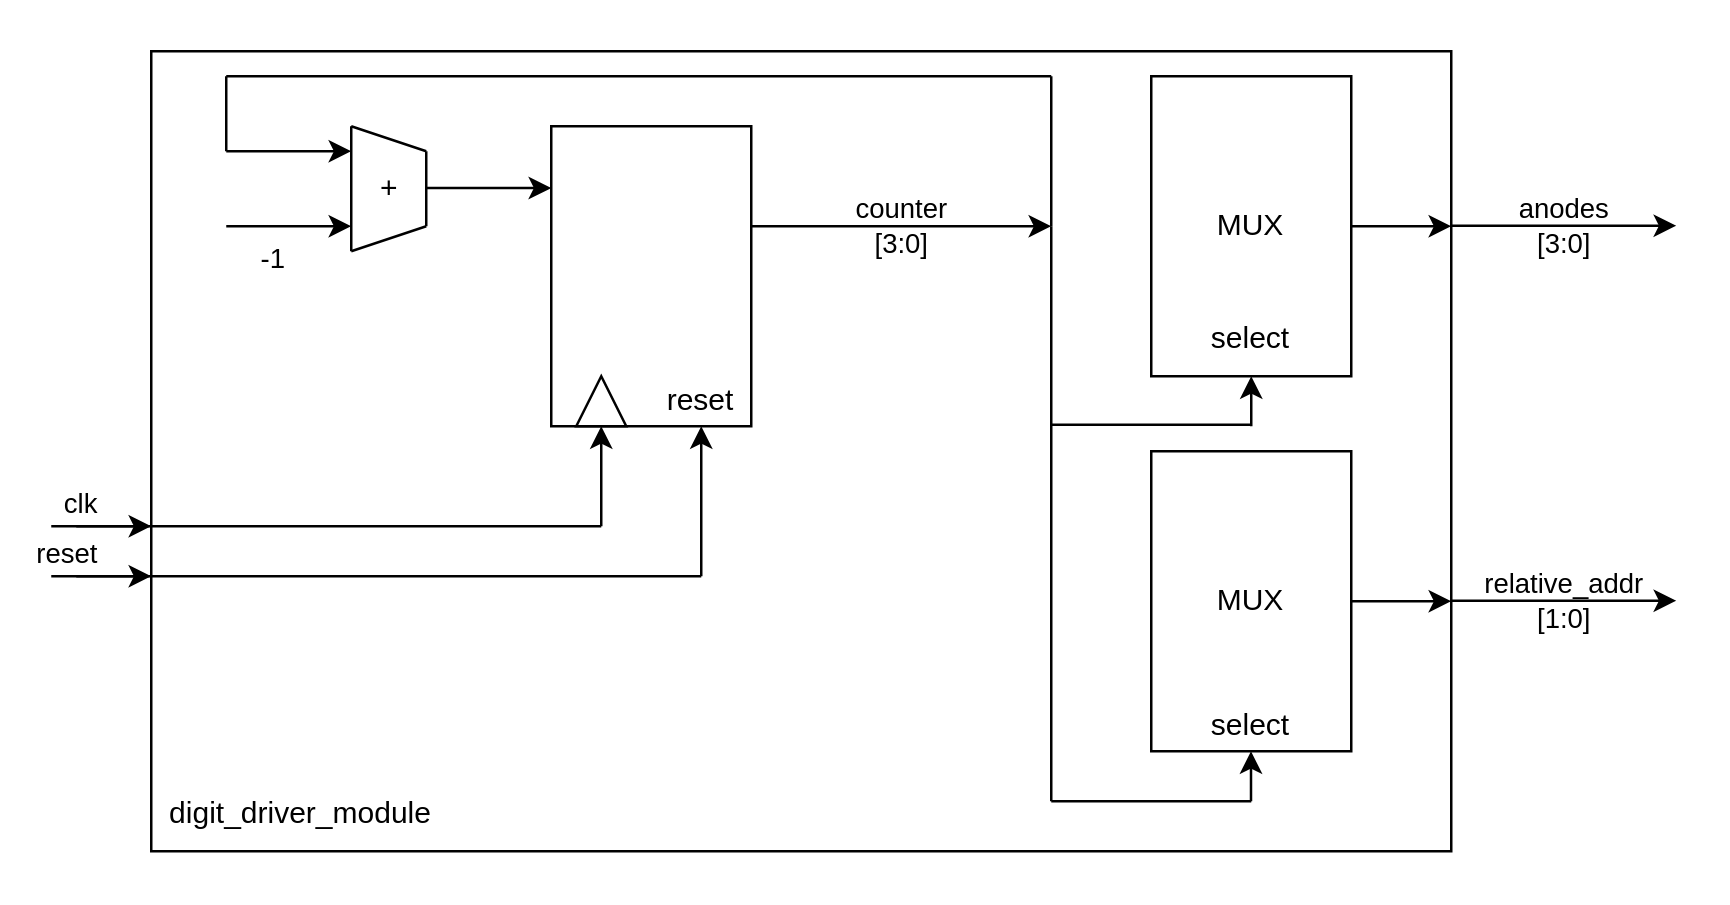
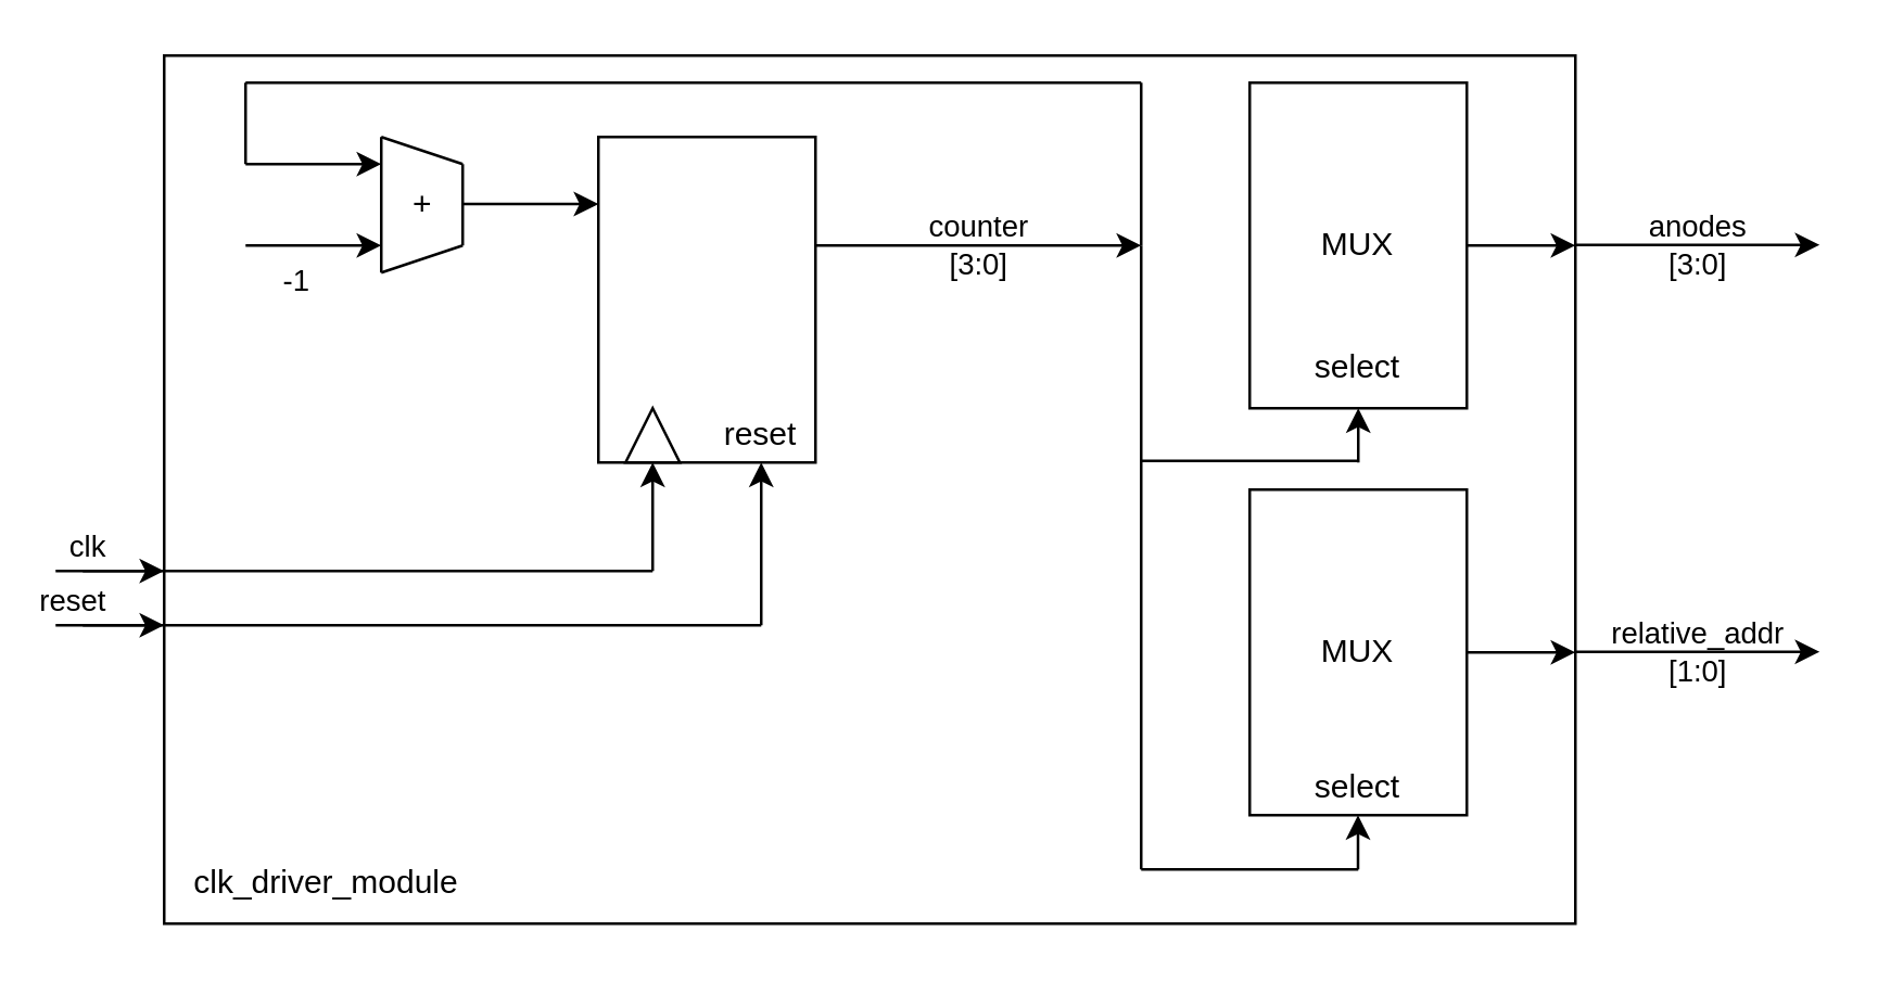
- <mxCell id="37" value="digit_driver_module" style="text;html=1;strokeColor=none;fillColor=none;align=center;verticalAlign=middle;whiteSpace=wrap;rounded=0;" vertex="1" parent="1"><mxGeometry x="70" y="320" width="100" height="10" as="geometry" /></mxCell>
+ <mxCell id="37" value="clk_driver_module" style="text;html=1;strokeColor=none;fillColor=none;align=center;verticalAlign=middle;whiteSpace=wrap;rounded=0;" vertex="1" parent="1"><mxGeometry x="70" y="320" width="100" height="10" as="geometry" /></mxCell>
